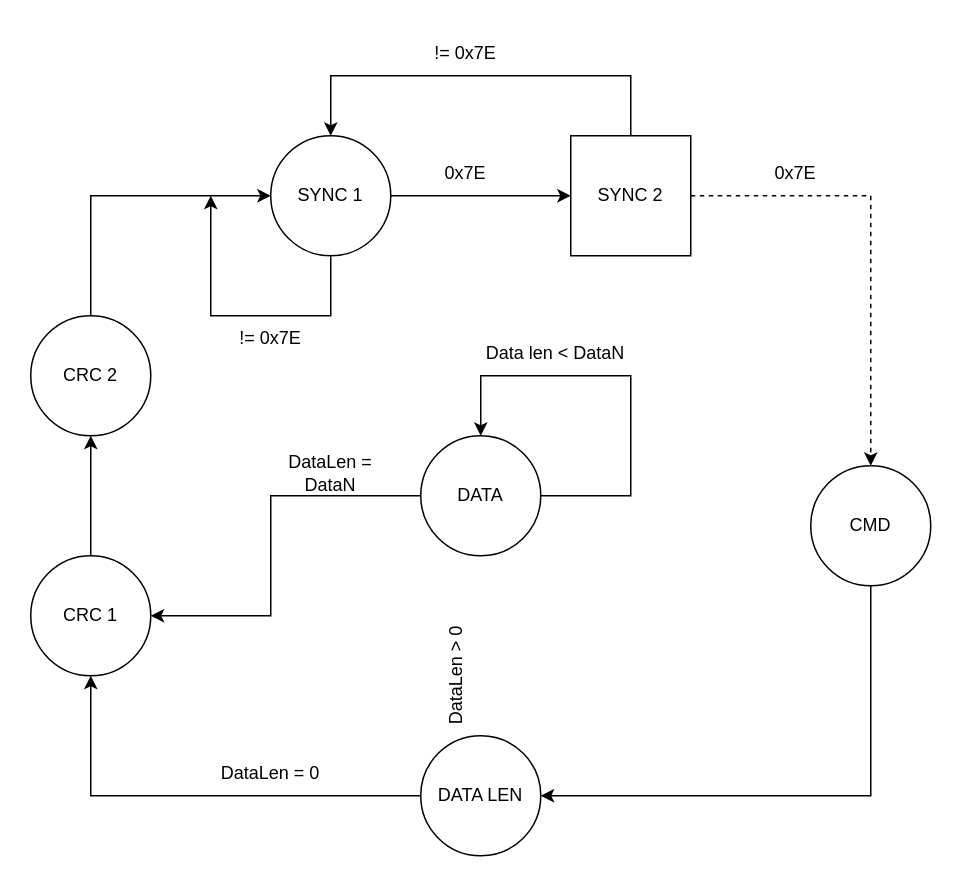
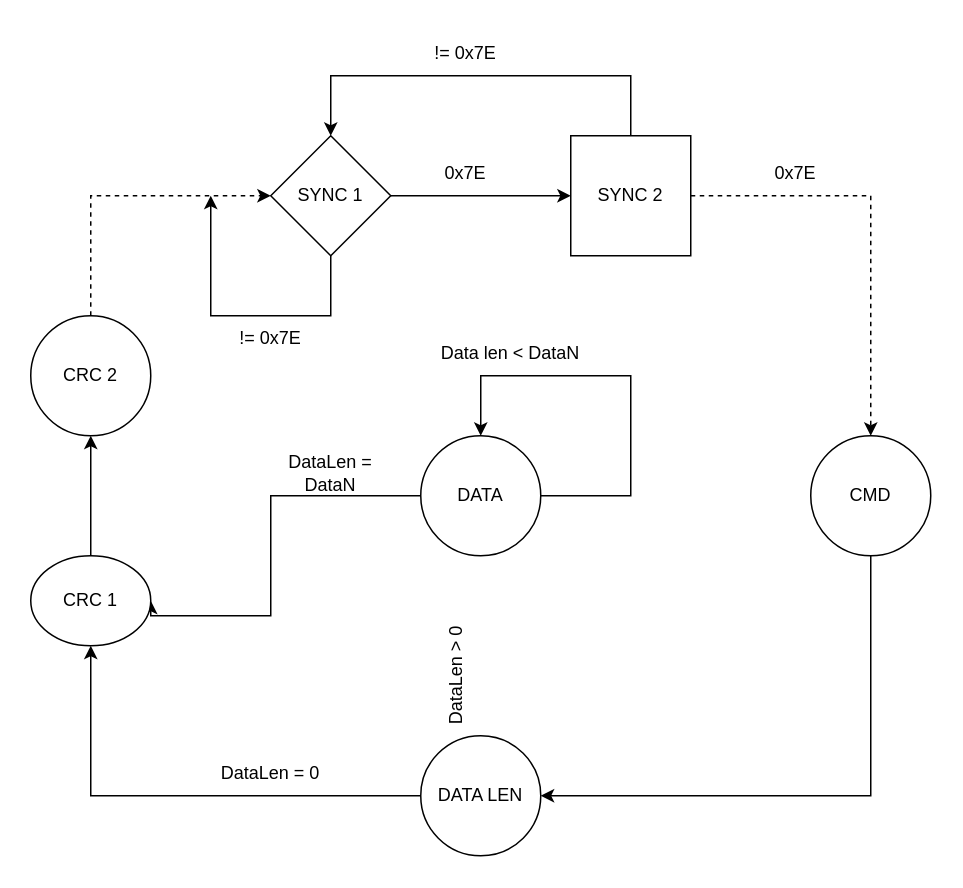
- <mxCell id="14" style="edgeStyle=orthogonalEdgeStyle;rounded=0;orthogonalLoop=1;jettySize=auto;html=1;exitX=0.5;exitY=0;exitDx=0;exitDy=0;entryX=0;entryY=0.5;entryDx=0;entryDy=0;" edge="1" parent="1" source="15" target="4"><mxGeometry relative="1" as="geometry" /></mxCell>
+ <mxCell id="14" style="edgeStyle=orthogonalEdgeStyle;rounded=0;orthogonalLoop=1;jettySize=auto;html=1;exitX=0.5;exitY=0;exitDx=0;exitDy=0;entryX=0;entryY=0.5;entryDx=0;entryDy=0;dashed=1;" edge="1" parent="1" source="15" target="4"><mxGeometry relative="1" as="geometry" /></mxCell>
- <mxCell id="4" value="SYNC 1" style="ellipse;whiteSpace=wrap;html=1;aspect=fixed;" vertex="1" parent="1"><mxGeometry x="180" y="90" width="80" height="80" as="geometry" /></mxCell>
+ <mxCell id="4" value="SYNC 1" style="rhombus;whiteSpace=wrap;html=1;aspect=fixed;" vertex="1" parent="1"><mxGeometry x="180" y="90" width="80" height="80" as="geometry" /></mxCell>
- <mxCell id="22" value="Data len &amp;lt; DataN" style="text;html=1;align=center;verticalAlign=middle;whiteSpace=wrap;rounded=0;" vertex="1" parent="1"><mxGeometry x="320" y="220" width="100" height="30" as="geometry" /></mxCell>
+ <mxCell id="22" value="Data len &amp;lt; DataN" style="text;html=1;align=center;verticalAlign=middle;whiteSpace=wrap;rounded=0;" vertex="1" parent="1"><mxGeometry x="290" y="220" width="100" height="30" as="geometry" /></mxCell>
- <mxCell id="9" value="CMD" style="ellipse;whiteSpace=wrap;html=1;aspect=fixed;" vertex="1" parent="1"><mxGeometry x="540" y="310" width="80" height="80" as="geometry" /></mxCell>
+ <mxCell id="9" value="CMD" style="ellipse;whiteSpace=wrap;html=1;aspect=fixed;" vertex="1" parent="1"><mxGeometry x="540" y="290" width="80" height="80" as="geometry" /></mxCell>
- <mxCell id="13" value="CRC 1" style="ellipse;whiteSpace=wrap;html=1;aspect=fixed;" vertex="1" parent="1"><mxGeometry x="20" y="370" width="80" height="80" as="geometry" /></mxCell>
+ <mxCell id="13" value="CRC 1" style="ellipse;whiteSpace=wrap;html=1;aspect=fixed;" vertex="1" parent="1"><mxGeometry x="20" y="370" width="80" height="60" as="geometry" /></mxCell>
